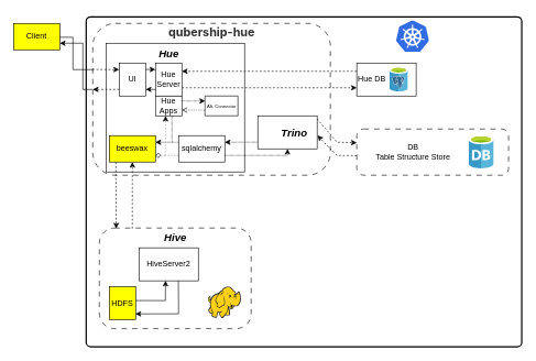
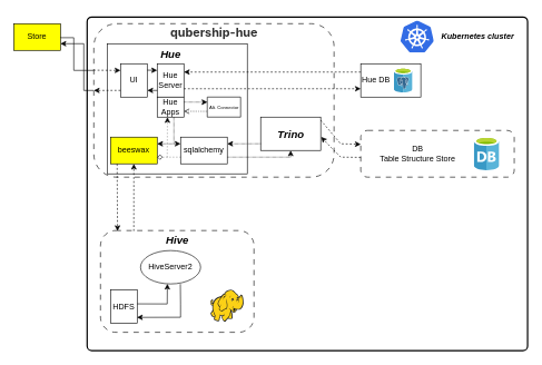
- <mxCell id="4" value="Client" style="rounded=0;whiteSpace=wrap;html=1;fillColor=#FFFF00;" parent="1" vertex="1"><mxGeometry x="20" y="35" width="70" height="40" as="geometry" /></mxCell>
+ <mxCell id="4" value="Store" style="rounded=0;whiteSpace=wrap;html=1;fillColor=#FFFF00;" parent="1" vertex="1"><mxGeometry x="20" y="35" width="70" height="40" as="geometry" /></mxCell>
+ <mxCell id="6" value="&lt;b&gt;&lt;i&gt;Kubernetes cluster&lt;/i&gt;&lt;/b&gt;" style="text;html=1;align=center;verticalAlign=middle;resizable=0;points=[];autosize=1;strokeColor=none;fillColor=none;" parent="1" vertex="1"><mxGeometry x="650" y="40" width="130" height="30" as="geometry" /></mxCell>
- <mxCell id="13" value="&lt;b&gt;&lt;i&gt;&lt;font style=&quot;font-size: 16px;&quot;&gt;Trino&lt;/font&gt;&lt;/i&gt;&lt;/b&gt;" style="text;html=1;align=center;verticalAlign=middle;resizable=0;points=[];autosize=1;strokeColor=none;fillColor=none;" parent="1" vertex="1"><mxGeometry x="415" y="185" width="60" height="30" as="geometry" /></mxCell>
+ <mxCell id="13" value="&lt;b&gt;&lt;i&gt;&lt;font style=&quot;font-size: 16px;&quot;&gt;Trino&lt;/font&gt;&lt;/i&gt;&lt;/b&gt;" style="text;html=1;align=center;verticalAlign=middle;resizable=0;points=[];autosize=1;strokeColor=none;fillColor=none;" parent="1" vertex="1"><mxGeometry x="405" y="185" width="60" height="30" as="geometry" /></mxCell>
- <mxCell id="32" value="" style="endArrow=none;html=1;rounded=0;entryX=0;entryY=0.25;entryDx=0;entryDy=0;exitX=0.623;exitY=0.993;exitDx=0;exitDy=0;dashed=1;dashPattern=1 1;exitPerimeter=0;" parent="1" source="18" target="29" edge="1"><mxGeometry width="50" height="50" relative="1" as="geometry"><mxPoint x="330" y="245" as="sourcePoint" /><mxPoint x="380" y="195" as="targetPoint" /><Array as="points"><mxPoint x="260" y="185" /><mxPoint x="260" y="205" /><mxPoint x="260" y="215" /></Array></mxGeometry></mxCell>
+ <mxCell id="32" value="" style="endArrow=classic;html=1;rounded=0;entryX=0;entryY=0.25;entryDx=0;entryDy=0;exitX=0.623;exitY=0.993;exitDx=0;exitDy=0;dashed=1;dashPattern=1 1;exitPerimeter=0;" parent="1" source="18" target="29" edge="1"><mxGeometry width="50" height="50" relative="1" as="geometry"><mxPoint x="330" y="245" as="sourcePoint" /><mxPoint x="380" y="195" as="targetPoint" /><Array as="points"><mxPoint x="260" y="185" /><mxPoint x="260" y="205" /><mxPoint x="260" y="215" /></Array></mxGeometry></mxCell>
- <mxCell id="41" value="HiveServer2" style="rounded=0;whiteSpace=wrap;html=1;" parent="1" vertex="1"><mxGeometry x="210" y="375" width="90" height="50" as="geometry" /></mxCell>
+ <mxCell id="41" value="HiveServer2" style="ellipse;whiteSpace=wrap;html=1;" parent="1" vertex="1"><mxGeometry x="210" y="375" width="90" height="50" as="geometry" /></mxCell>
- <mxCell id="40" value="HDFS" style="rounded=0;whiteSpace=wrap;html=1;fillColor=#ffff00;" parent="1" vertex="1"><mxGeometry x="165" y="434" width="40" height="50" as="geometry" /></mxCell>
+ <mxCell id="40" value="HDFS" style="rounded=0;whiteSpace=wrap;html=1;" parent="1" vertex="1"><mxGeometry x="165" y="434" width="40" height="50" as="geometry" /></mxCell>
